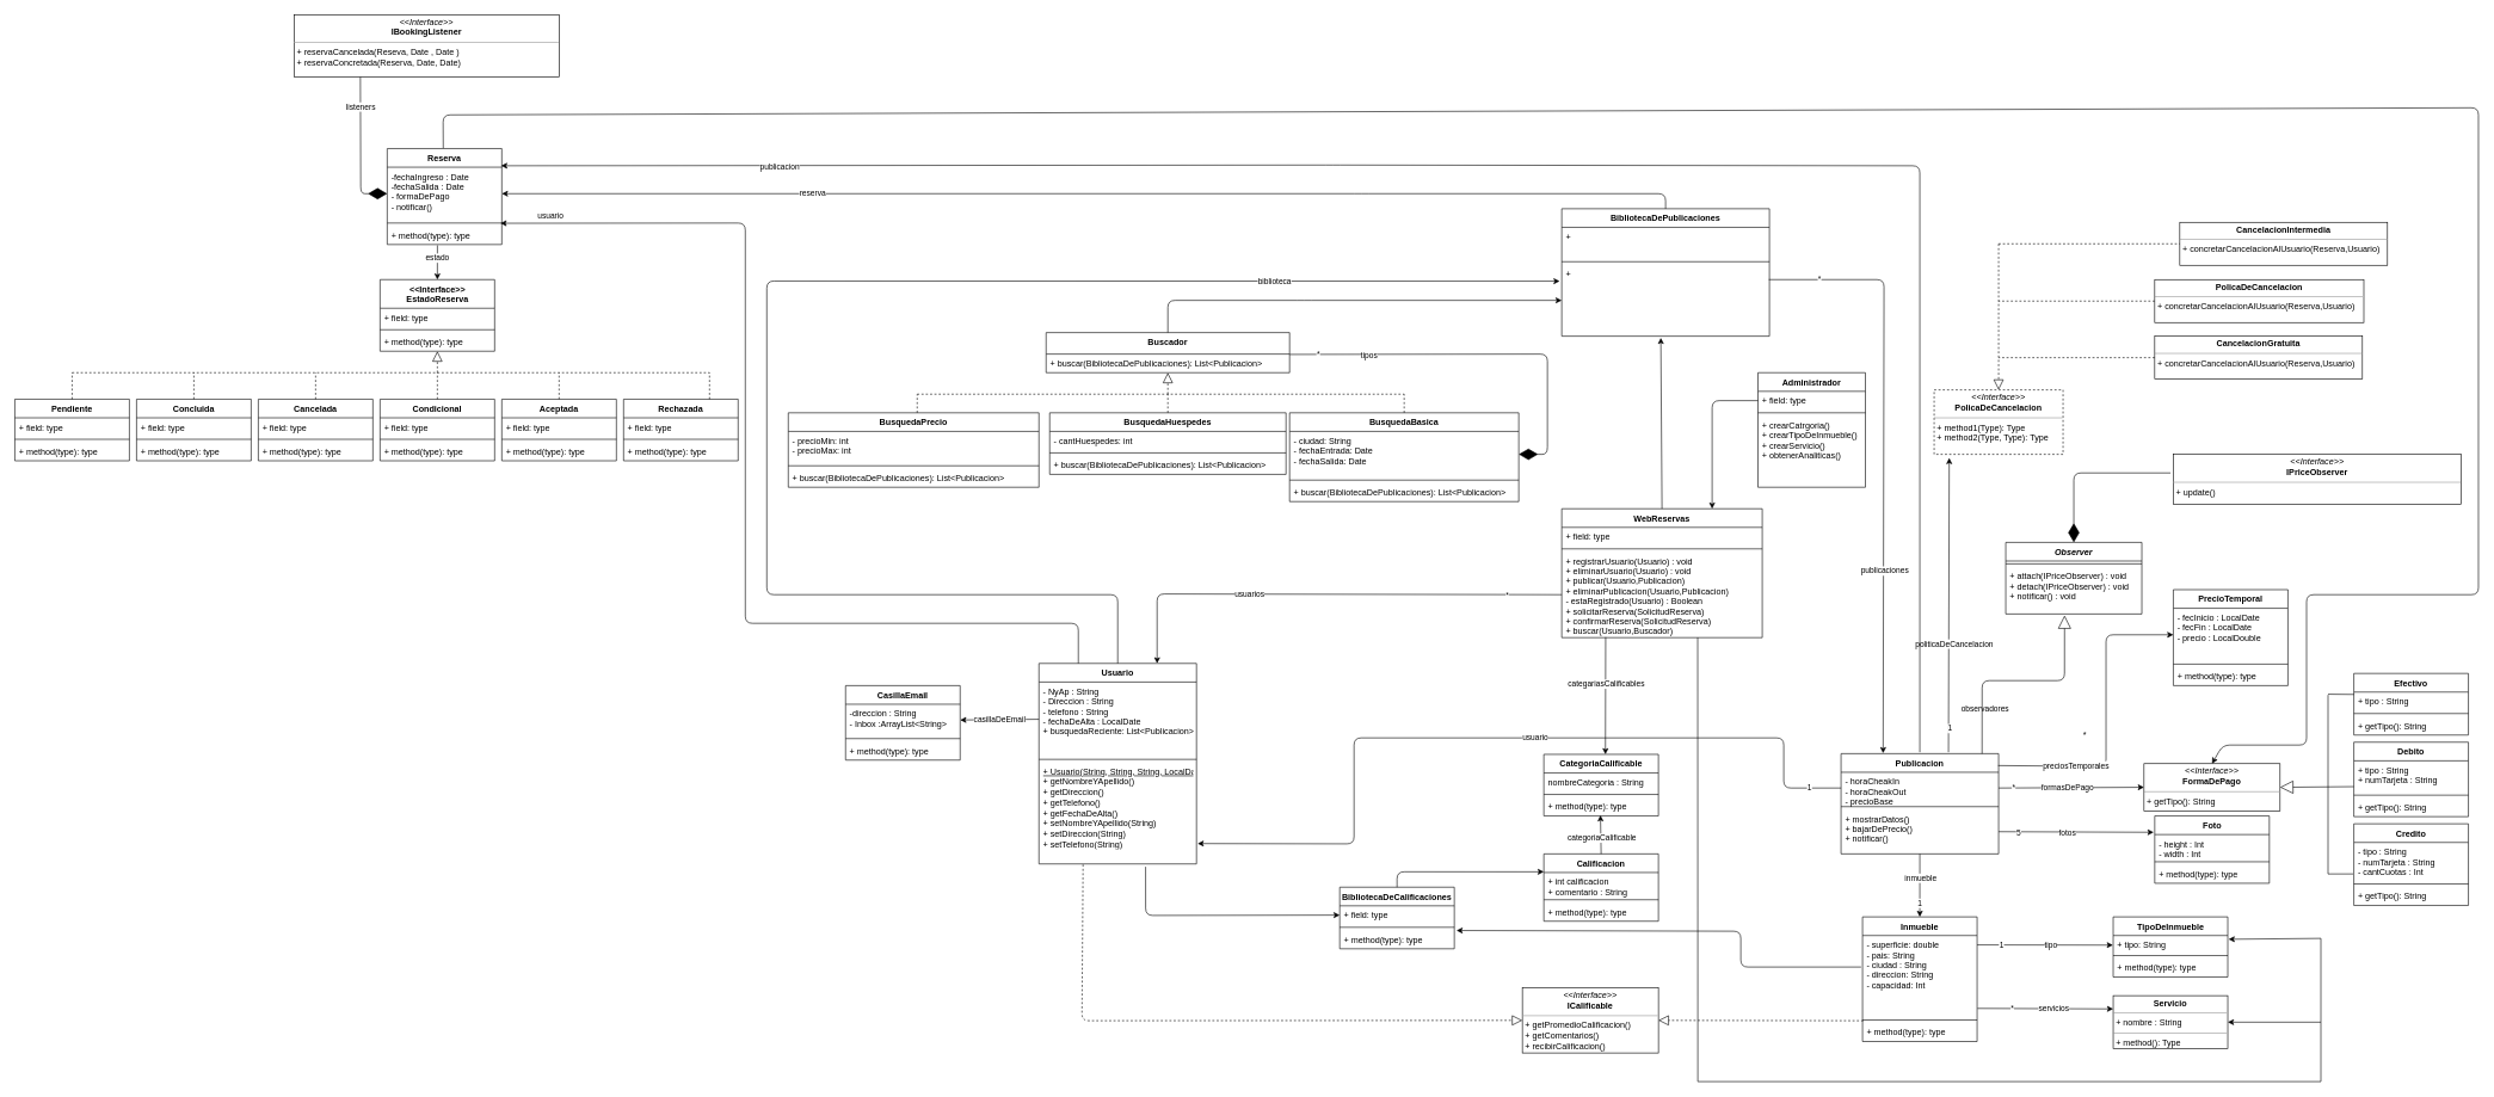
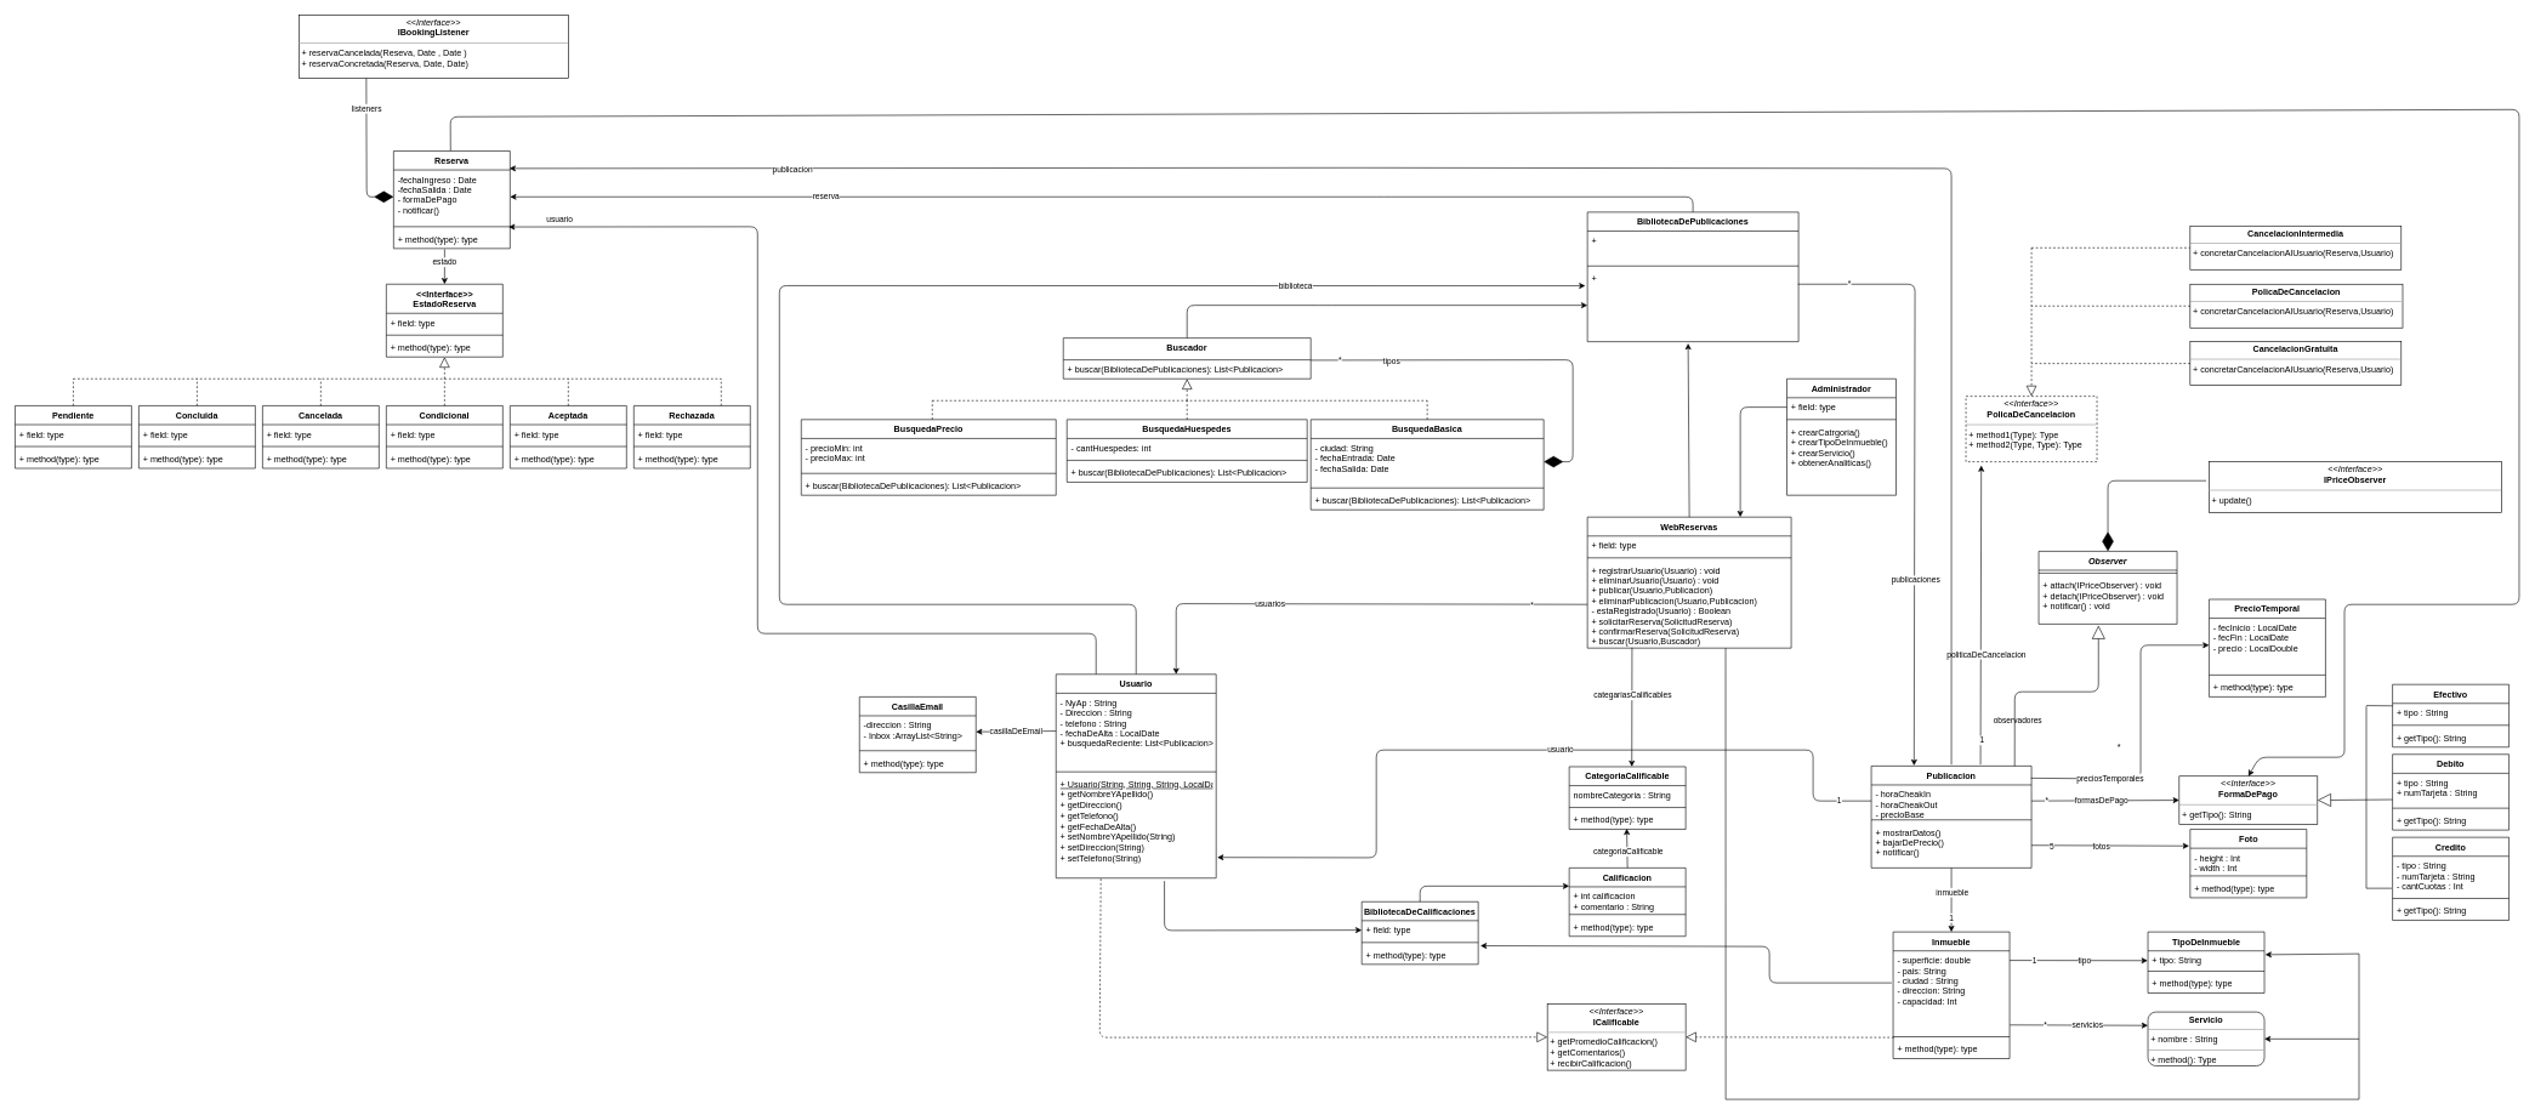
- <mxCell id="110" value="&lt;p style=&quot;margin: 0px ; margin-top: 4px ; text-align: center&quot;&gt;&lt;b&gt;CancelacionIntermedia&lt;/b&gt;&lt;/p&gt;&lt;hr size=&quot;1&quot;&gt;&lt;p style=&quot;margin: 0px ; margin-left: 4px&quot;&gt;&lt;/p&gt;&lt;p style=&quot;margin: 0px ; margin-left: 4px&quot;&gt;+ concretarCancelacionAlUsuario(Reserva,Usuario)&lt;/p&gt;" style="verticalAlign=top;align=left;overflow=fill;fontSize=12;fontFamily=Helvetica;html=1;" parent="1" vertex="1"><mxGeometry x="3043" y="310" width="290" height="60" as="geometry" /></mxCell>
+ <mxCell id="110" value="&lt;p style=&quot;margin: 0px ; margin-top: 4px ; text-align: center&quot;&gt;&lt;b&gt;CancelacionIntermedia&lt;/b&gt;&lt;/p&gt;&lt;hr size=&quot;1&quot;&gt;&lt;p style=&quot;margin: 0px ; margin-left: 4px&quot;&gt;&lt;/p&gt;&lt;p style=&quot;margin: 0px ; margin-left: 4px&quot;&gt;+ concretarCancelacionAlUsuario(Reserva,Usuario)&lt;/p&gt;" style="verticalAlign=top;align=left;overflow=fill;fontSize=12;fontFamily=Helvetica;html=1;" parent="1" vertex="1"><mxGeometry x="3008" y="310" width="290" height="60" as="geometry" /></mxCell>
- <mxCell id="28" value="&lt;p style=&quot;margin: 0px ; margin-top: 4px ; text-align: center&quot;&gt;&lt;b&gt;Servicio&lt;/b&gt;&lt;/p&gt;&lt;hr size=&quot;1&quot;&gt;&lt;p style=&quot;margin: 0px ; margin-left: 4px&quot;&gt;+ nombre : String&lt;/p&gt;&lt;hr size=&quot;1&quot;&gt;&lt;p style=&quot;margin: 0px ; margin-left: 4px&quot;&gt;+ method(): Type&lt;/p&gt;" style="verticalAlign=top;align=left;overflow=fill;fontSize=12;fontFamily=Helvetica;html=1;" parent="1" vertex="1"><mxGeometry x="2950" y="1390" width="160" height="74" as="geometry" /></mxCell>
+ <mxCell id="28" value="&lt;p style=&quot;margin: 0px ; margin-top: 4px ; text-align: center&quot;&gt;&lt;b&gt;Servicio&lt;/b&gt;&lt;/p&gt;&lt;hr size=&quot;1&quot;&gt;&lt;p style=&quot;margin: 0px ; margin-left: 4px&quot;&gt;+ nombre : String&lt;/p&gt;&lt;hr size=&quot;1&quot;&gt;&lt;p style=&quot;margin: 0px ; margin-left: 4px&quot;&gt;+ method(): Type&lt;/p&gt;" style="verticalAlign=top;align=left;overflow=fill;fontSize=12;fontFamily=Helvetica;html=1;rounded=1;" parent="1" vertex="1"><mxGeometry x="2950" y="1390" width="160" height="74" as="geometry" /></mxCell>
